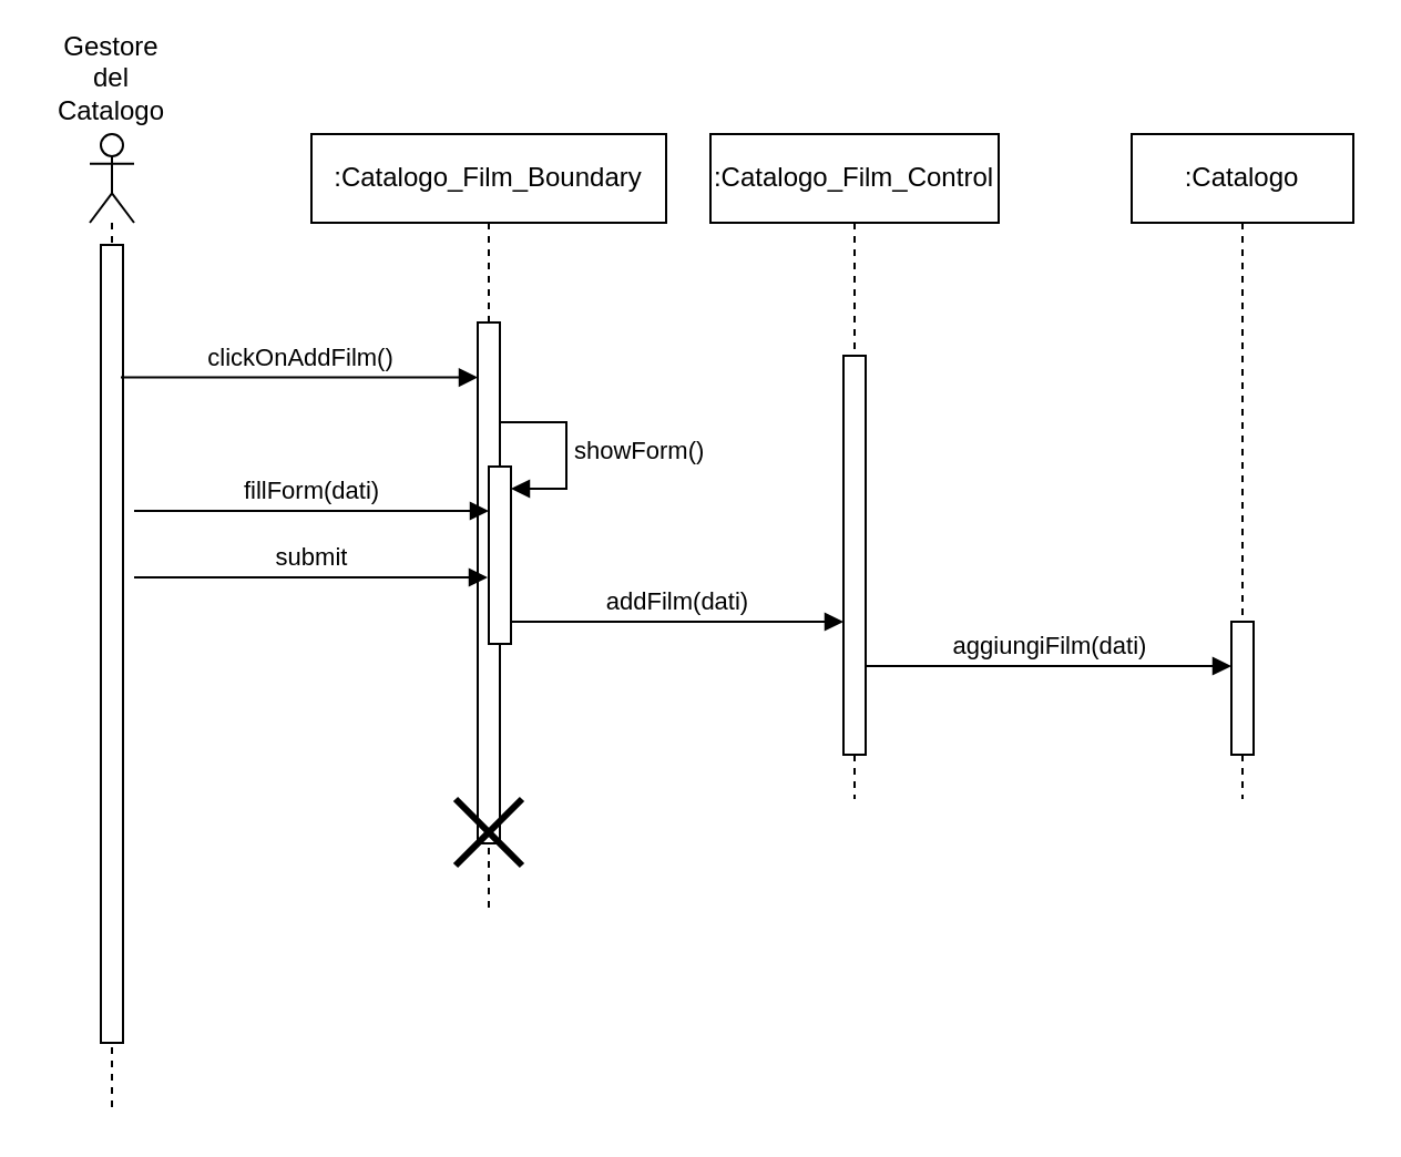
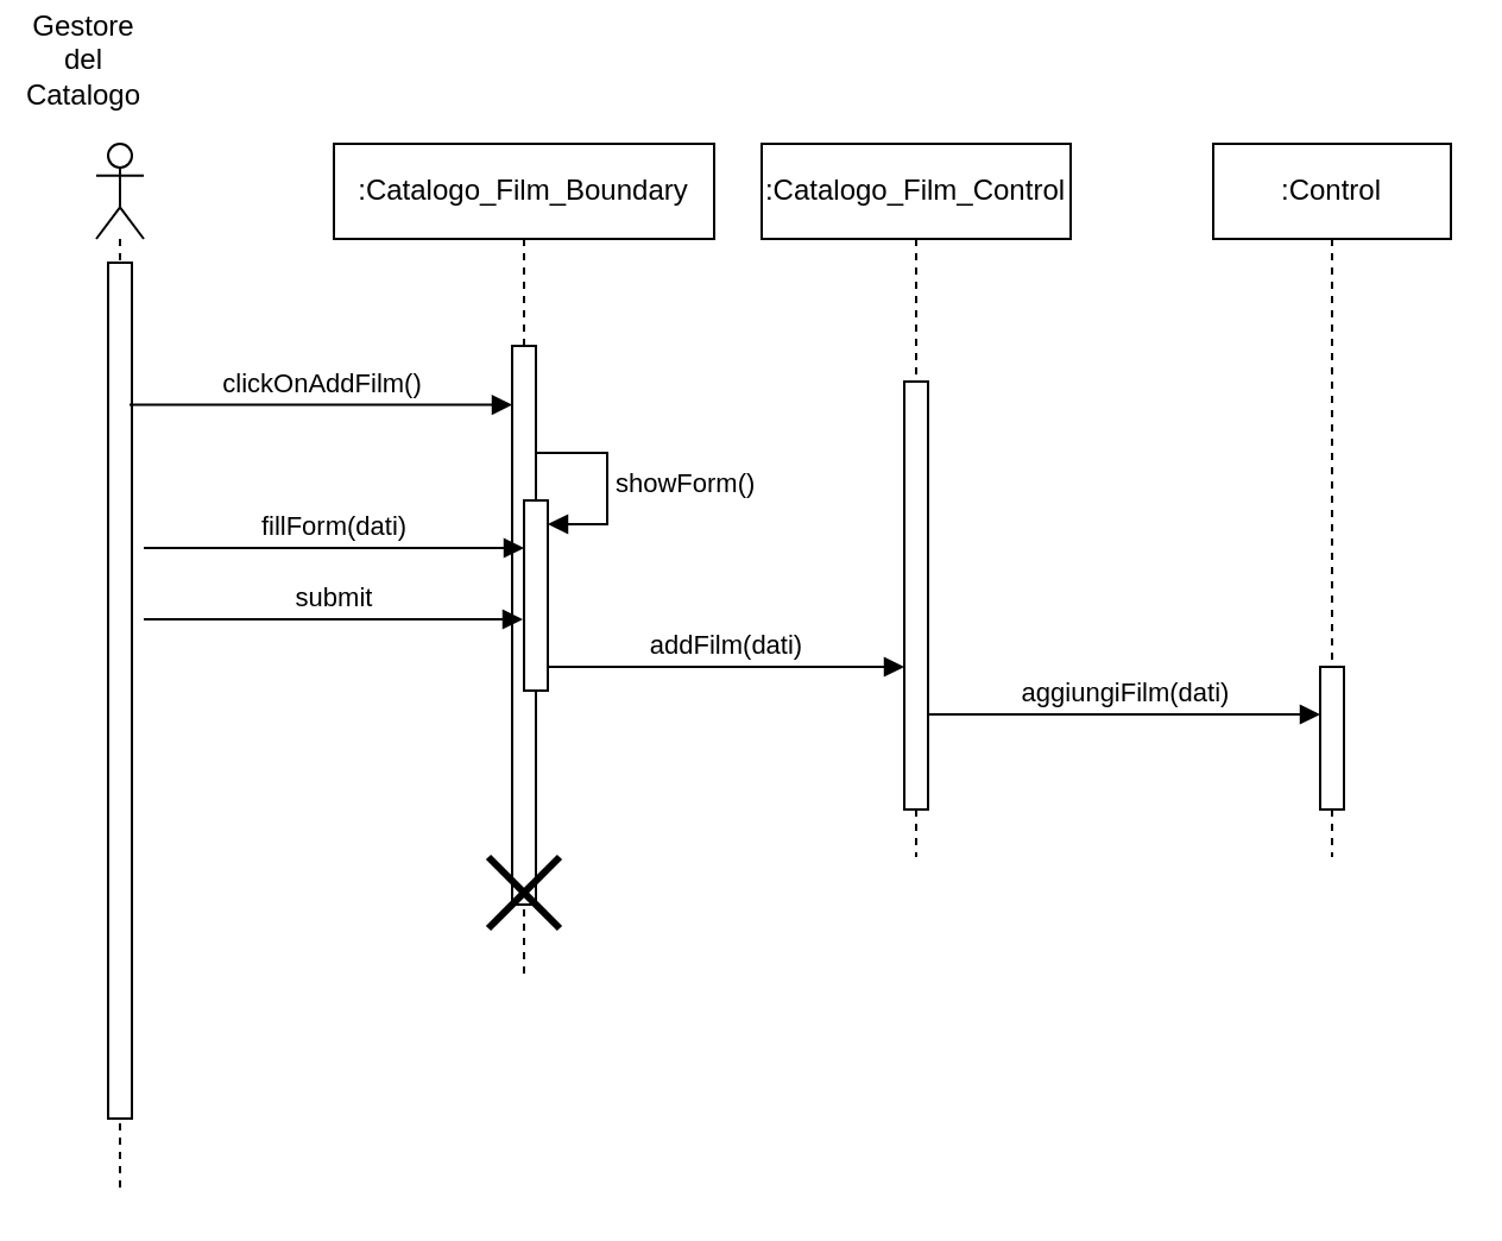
- <mxCell id="4" value="Gestore del Catalogo" style="text;html=1;align=center;verticalAlign=middle;whiteSpace=wrap;rounded=0;" vertex="1" parent="1"><mxGeometry x="20" y="20" width="60" height="30" as="geometry" /></mxCell>
+ <mxCell id="4" value="Gestore del Catalogo" style="text;html=1;align=center;verticalAlign=middle;whiteSpace=wrap;rounded=0;" vertex="1" parent="1"><mxGeometry x="5" y="10" width="60" height="30" as="geometry" /></mxCell>
- <mxCell id="12" value=":Catalogo" style="shape=umlLifeline;perimeter=lifelinePerimeter;whiteSpace=wrap;html=1;container=1;dropTarget=0;collapsible=0;recursiveResize=0;outlineConnect=0;portConstraint=eastwest;newEdgeStyle={&quot;curved&quot;:0,&quot;rounded&quot;:0};" vertex="1" parent="1"><mxGeometry x="510" y="60" width="100" height="300" as="geometry" /></mxCell>
+ <mxCell id="12" value=":Control" style="shape=umlLifeline;perimeter=lifelinePerimeter;whiteSpace=wrap;html=1;container=1;dropTarget=0;collapsible=0;recursiveResize=0;outlineConnect=0;portConstraint=eastwest;newEdgeStyle={&quot;curved&quot;:0,&quot;rounded&quot;:0};" vertex="1" parent="1"><mxGeometry x="510" y="60" width="100" height="300" as="geometry" /></mxCell>
